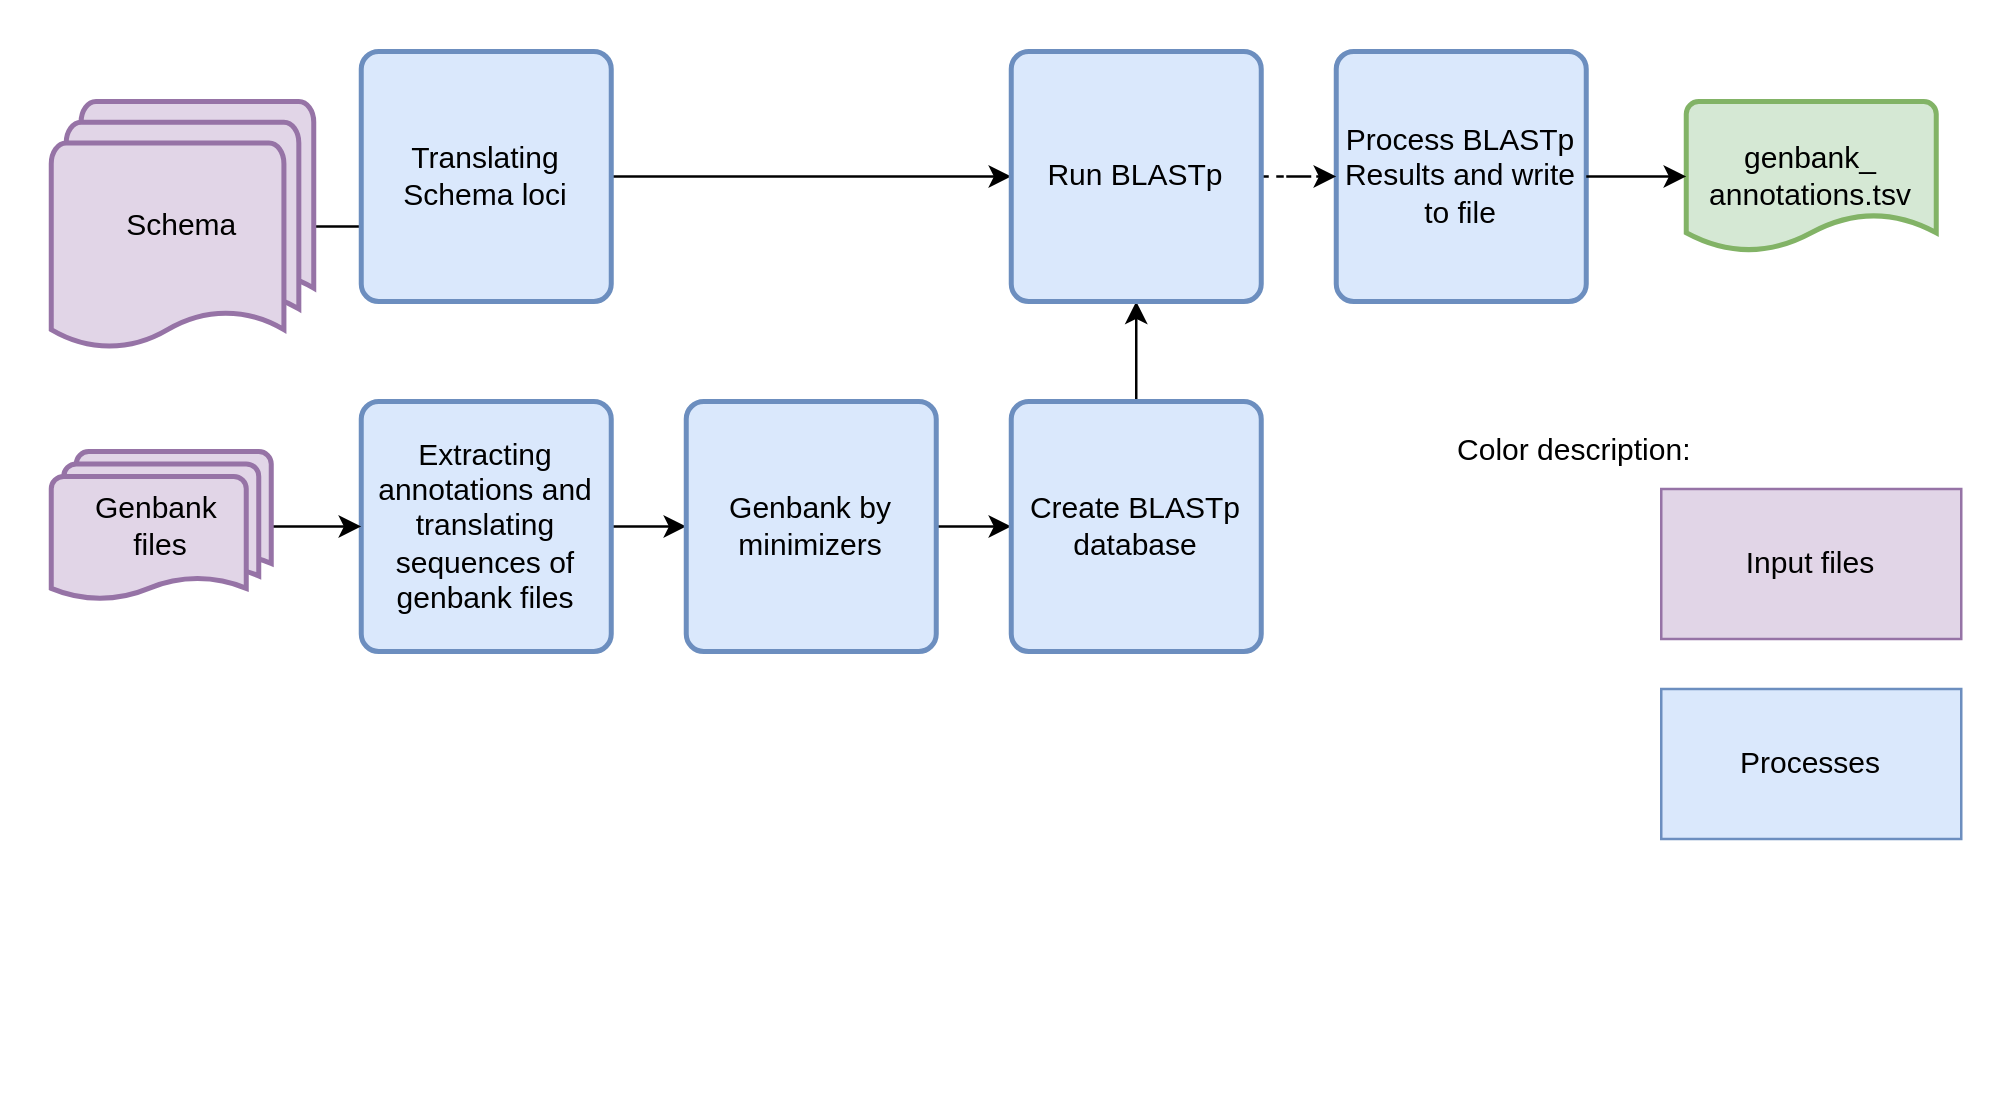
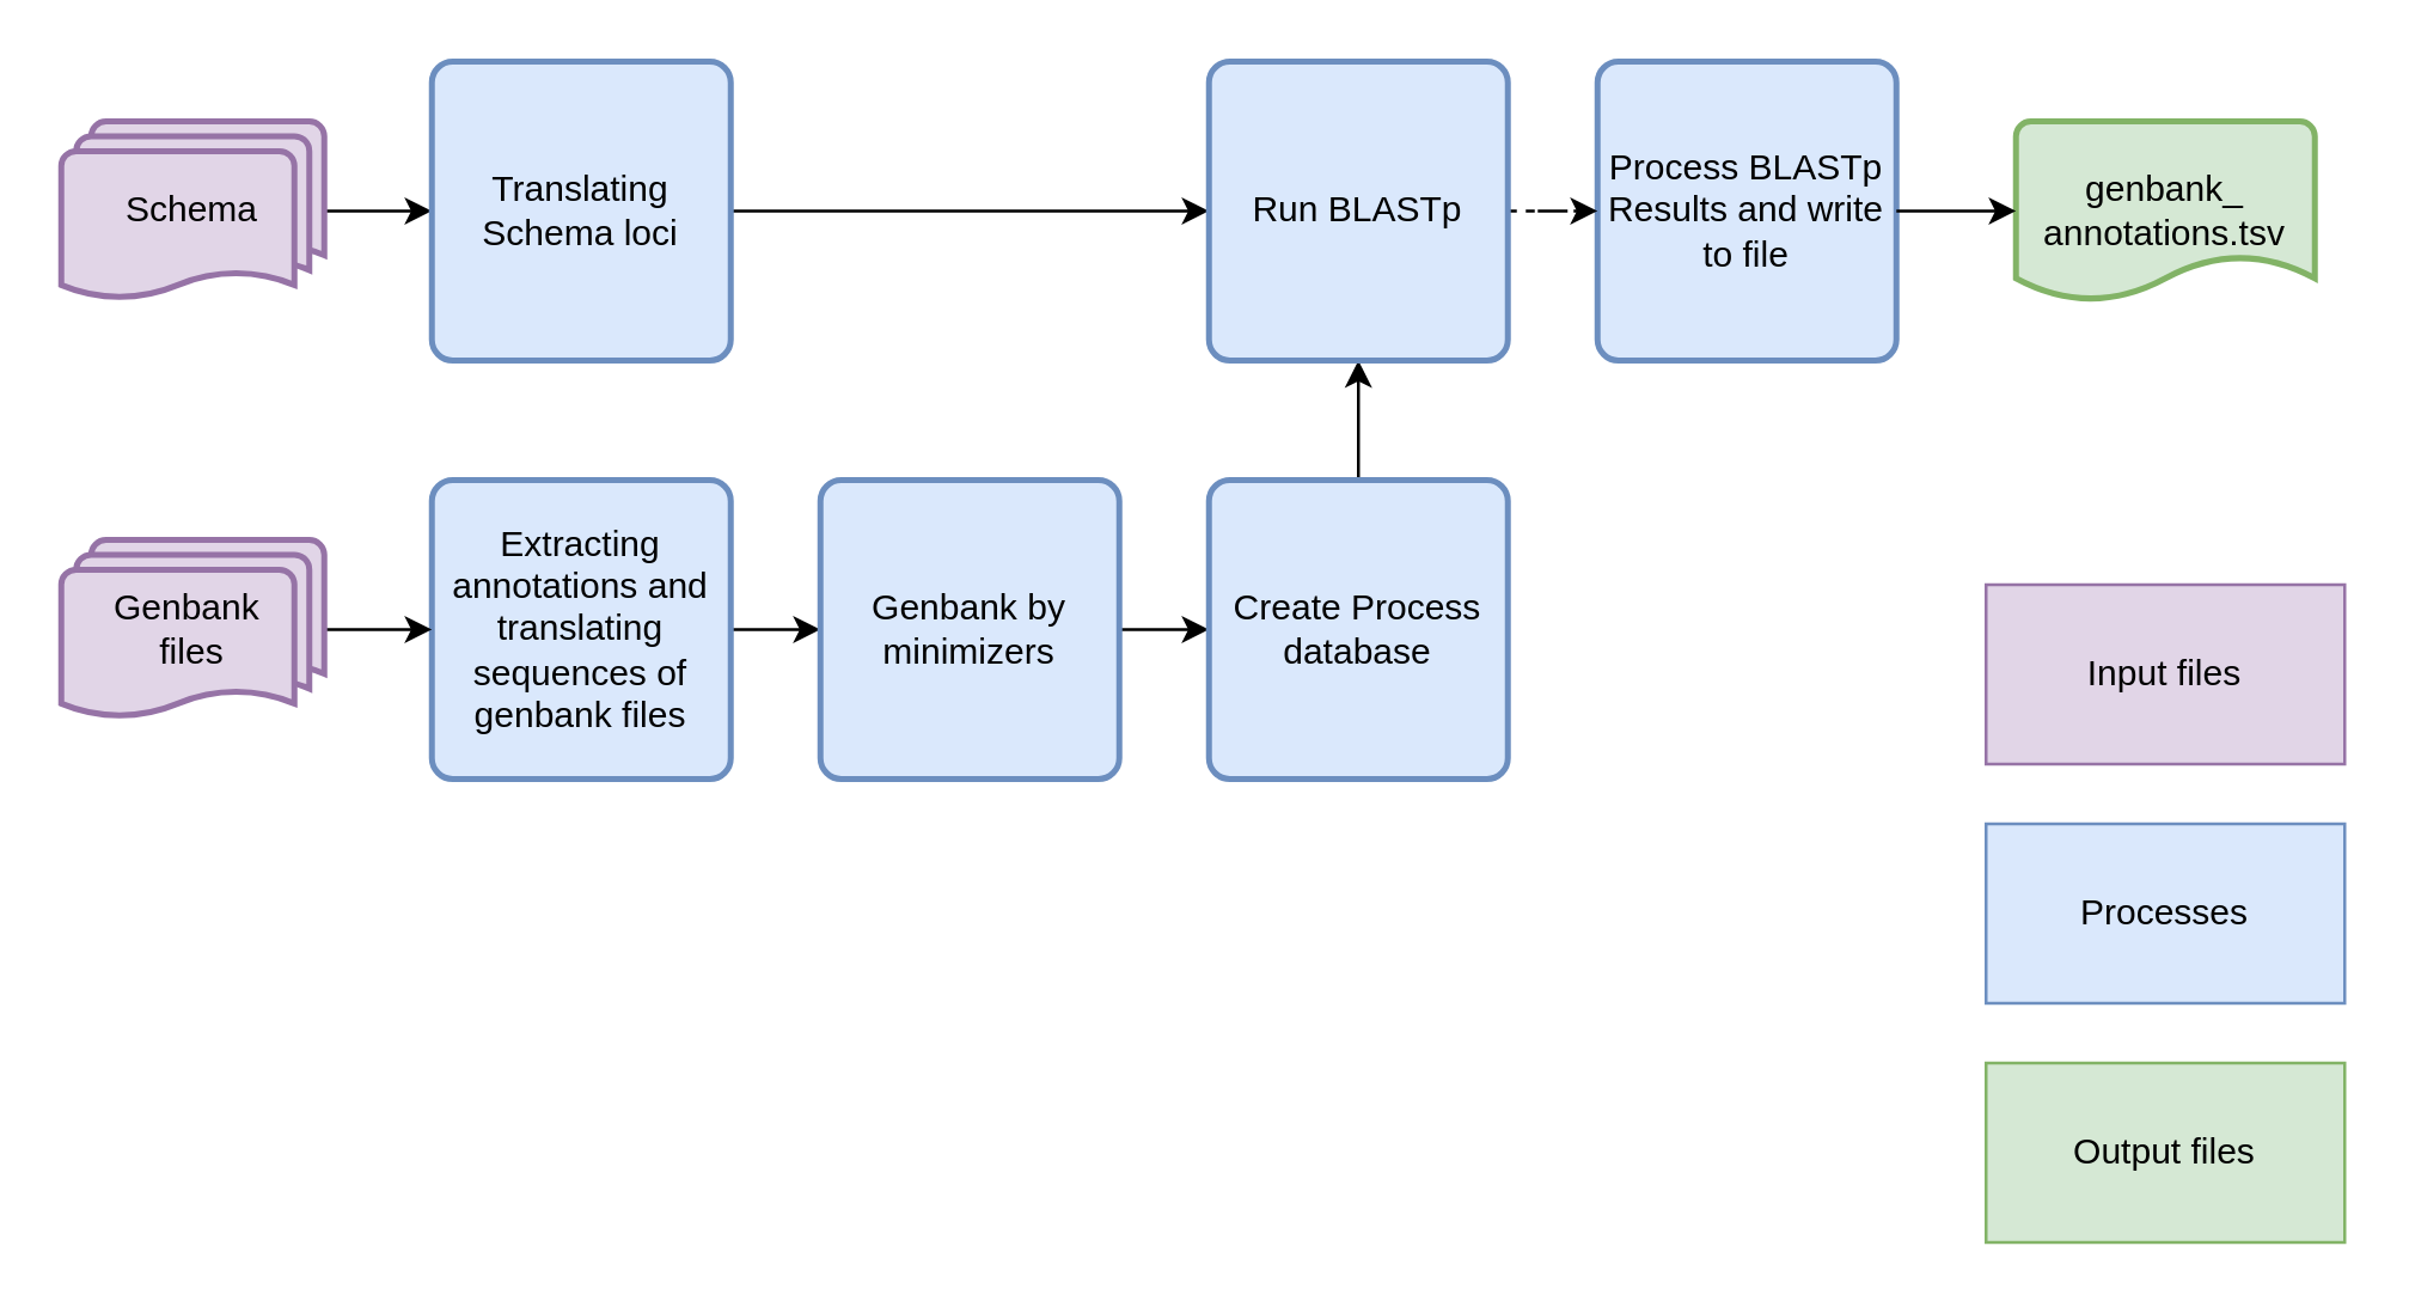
- <mxCell id="11" value="Schema" style="strokeWidth=2;html=1;shape=mxgraph.flowchart.multi-document;whiteSpace=wrap;fillColor=#E1D5E7;strokeColor=#9673A6;" parent="1" vertex="1"><mxGeometry x="20" y="40" width="105" height="100" as="geometry" /></mxCell>
+ <mxCell id="11" value="Schema" style="strokeWidth=2;html=1;shape=mxgraph.flowchart.multi-document;whiteSpace=wrap;fillColor=#E1D5E7;strokeColor=#9673A6;" parent="1" vertex="1"><mxGeometry x="20" y="40" width="88" height="60" as="geometry" /></mxCell>
- <mxCell id="22" value="Color description:" style="text;html=1;align=center;verticalAlign=middle;resizable=0;points=[];autosize=1;strokeColor=none;fillColor=none;" parent="1" vertex="1"><mxGeometry x="574" y="165" width="110" height="30" as="geometry" /></mxCell>
- <mxCell id="9" value="Create BLASTp database" style="rounded=1;whiteSpace=wrap;html=1;absoluteArcSize=1;arcSize=14;strokeWidth=2;fillColor=#dae8fc;strokeColor=#6c8ebf;" parent="1" vertex="1"><mxGeometry x="404" y="160" width="100" height="100" as="geometry" /></mxCell>
+ <mxCell id="9" value="Create Process database" style="rounded=1;whiteSpace=wrap;html=1;absoluteArcSize=1;arcSize=14;strokeWidth=2;fillColor=#dae8fc;strokeColor=#6c8ebf;" parent="1" vertex="1"><mxGeometry x="404" y="160" width="100" height="100" as="geometry" /></mxCell>
+ <mxCell id="21" value="Output files" style="rounded=0;whiteSpace=wrap;html=1;fillColor=#d5e8d4;strokeColor=#82b366;" parent="1" vertex="1"><mxGeometry x="664" y="355" width="120" height="60" as="geometry" /></mxCell>
